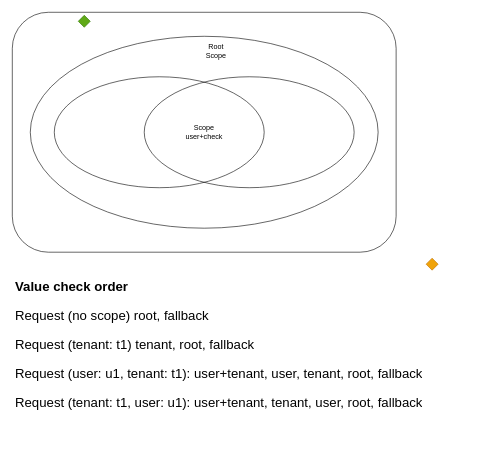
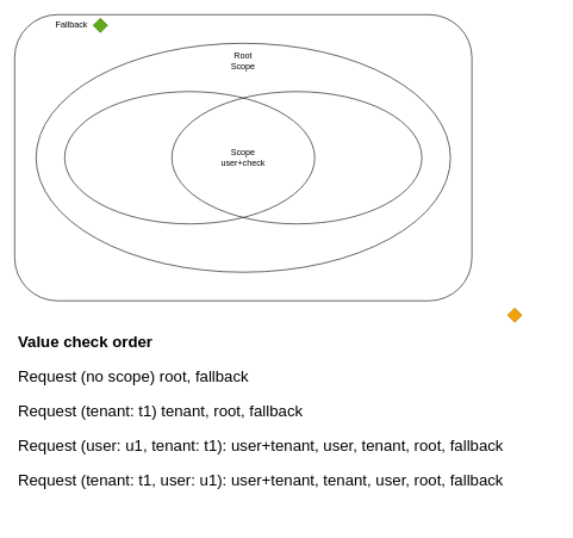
+ <mxCell id="7" value="Fallback" style="text;html=1;strokeColor=none;fillColor=none;align=center;verticalAlign=middle;whiteSpace=wrap;rounded=0;" vertex="1" parent="1"><mxGeometry x="70" y="20" width="60" height="30" as="geometry" /></mxCell>
- <mxCell id="6" value="Root Scope" style="text;html=1;strokeColor=none;fillColor=none;align=center;verticalAlign=middle;whiteSpace=wrap;rounded=0;" vertex="1" parent="1"><mxGeometry x="330" y="70" width="60" height="30" as="geometry" /></mxCell>
+ <mxCell id="6" value="Root Scope" style="text;html=1;strokeColor=none;fillColor=none;align=center;verticalAlign=middle;whiteSpace=wrap;rounded=0;" vertex="1" parent="1"><mxGeometry x="310" y="70" width="60" height="30" as="geometry" /></mxCell>
